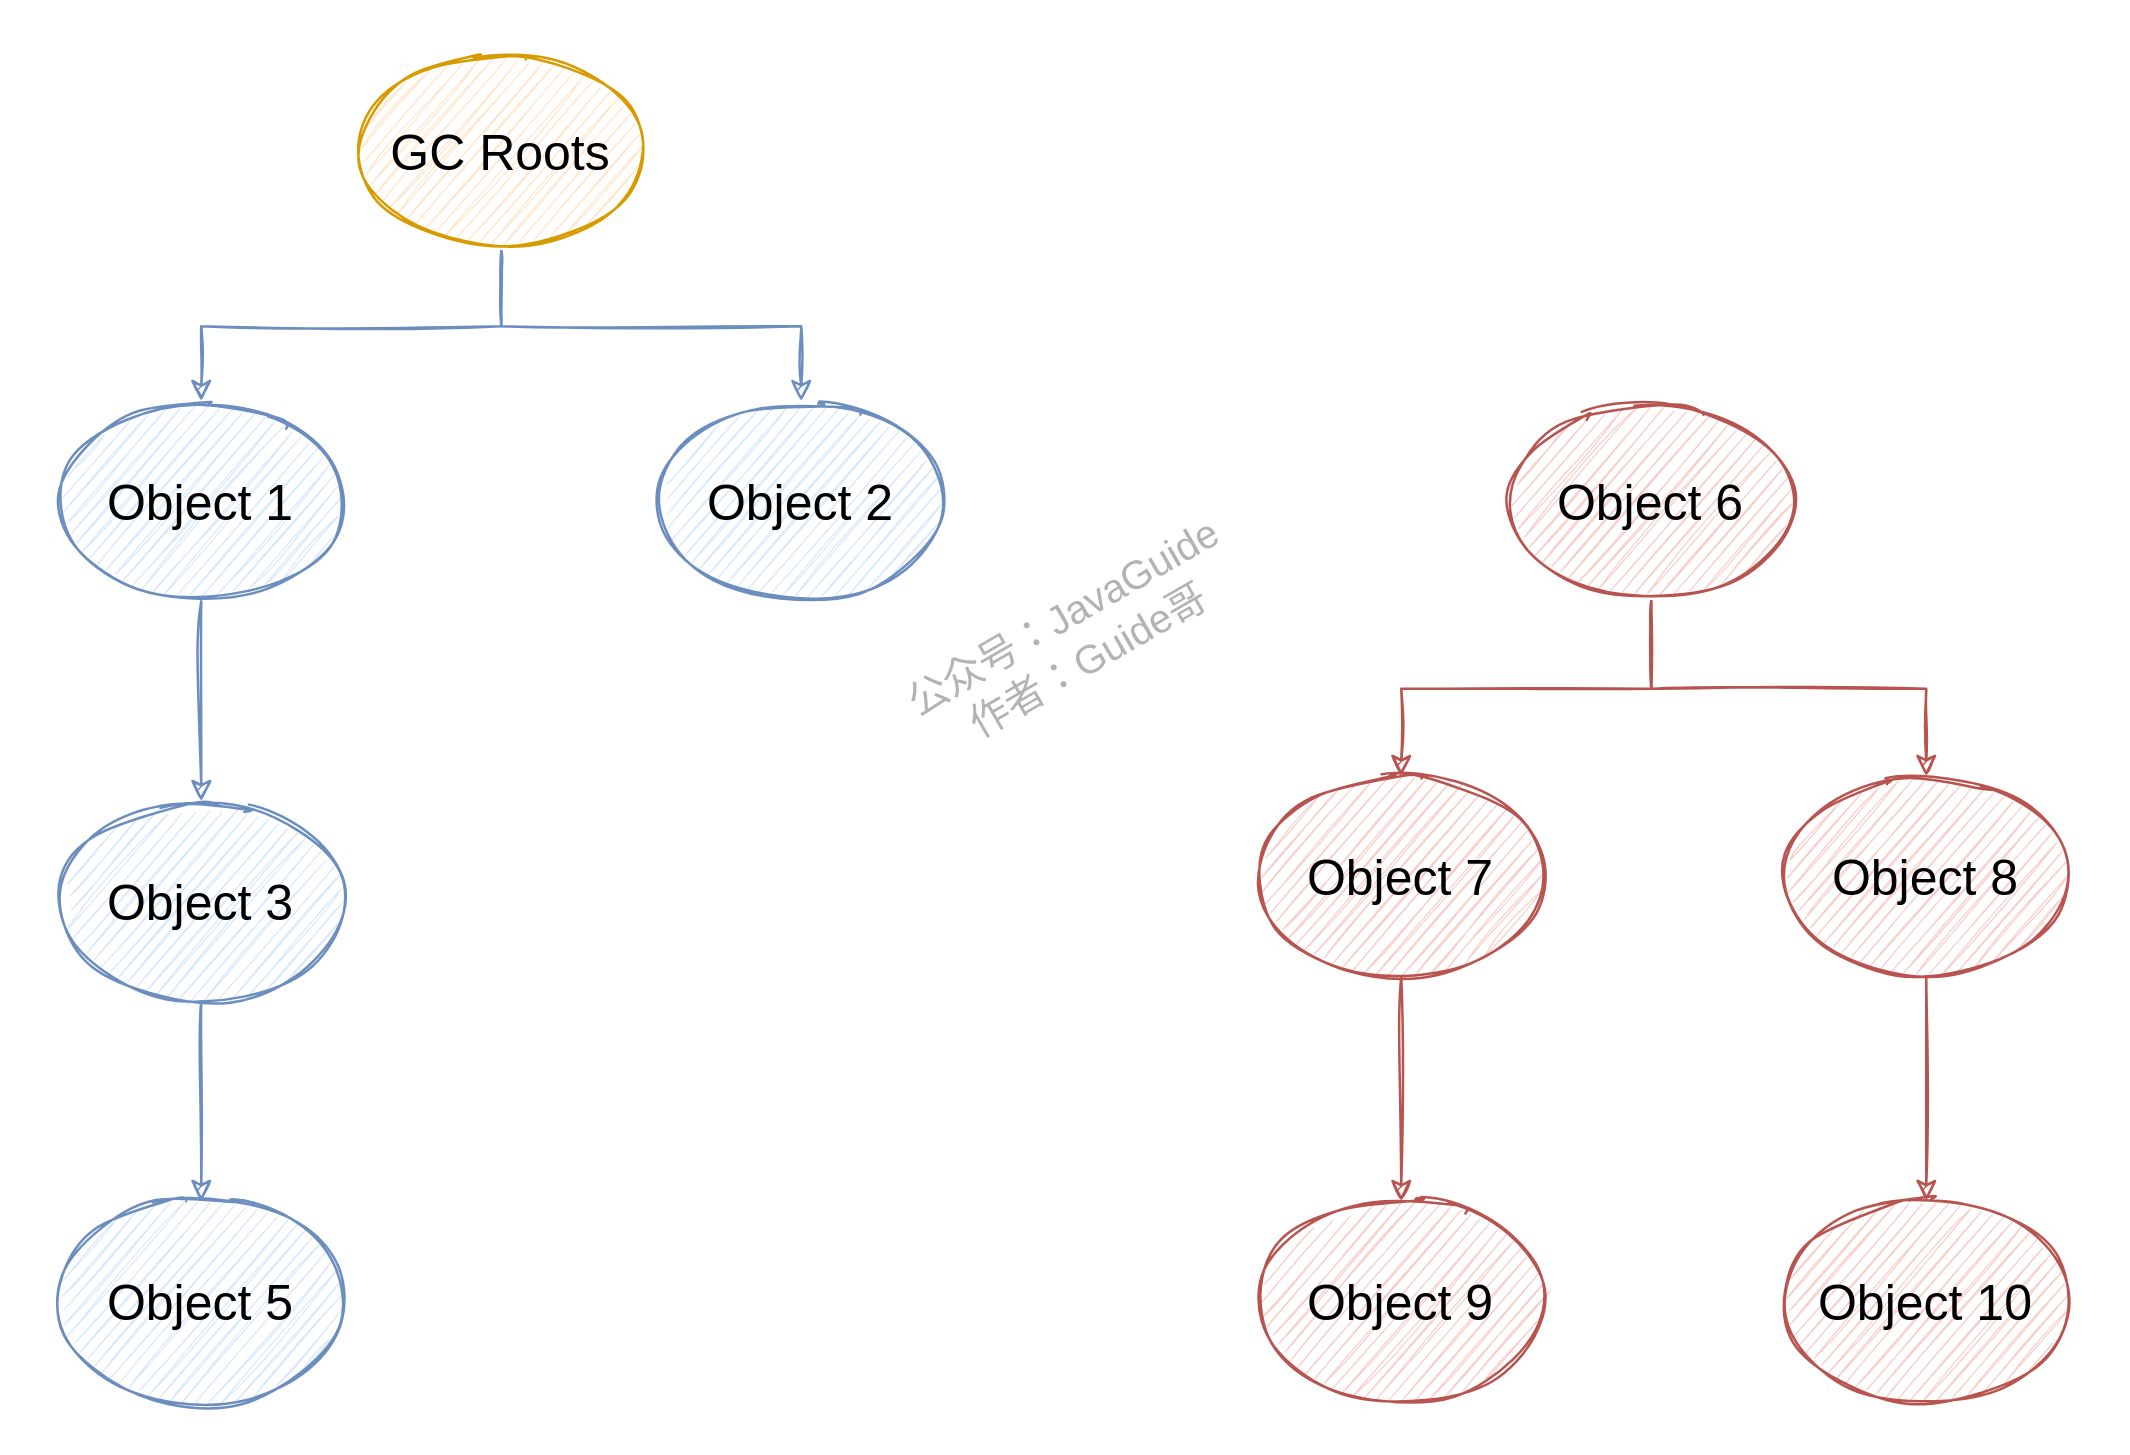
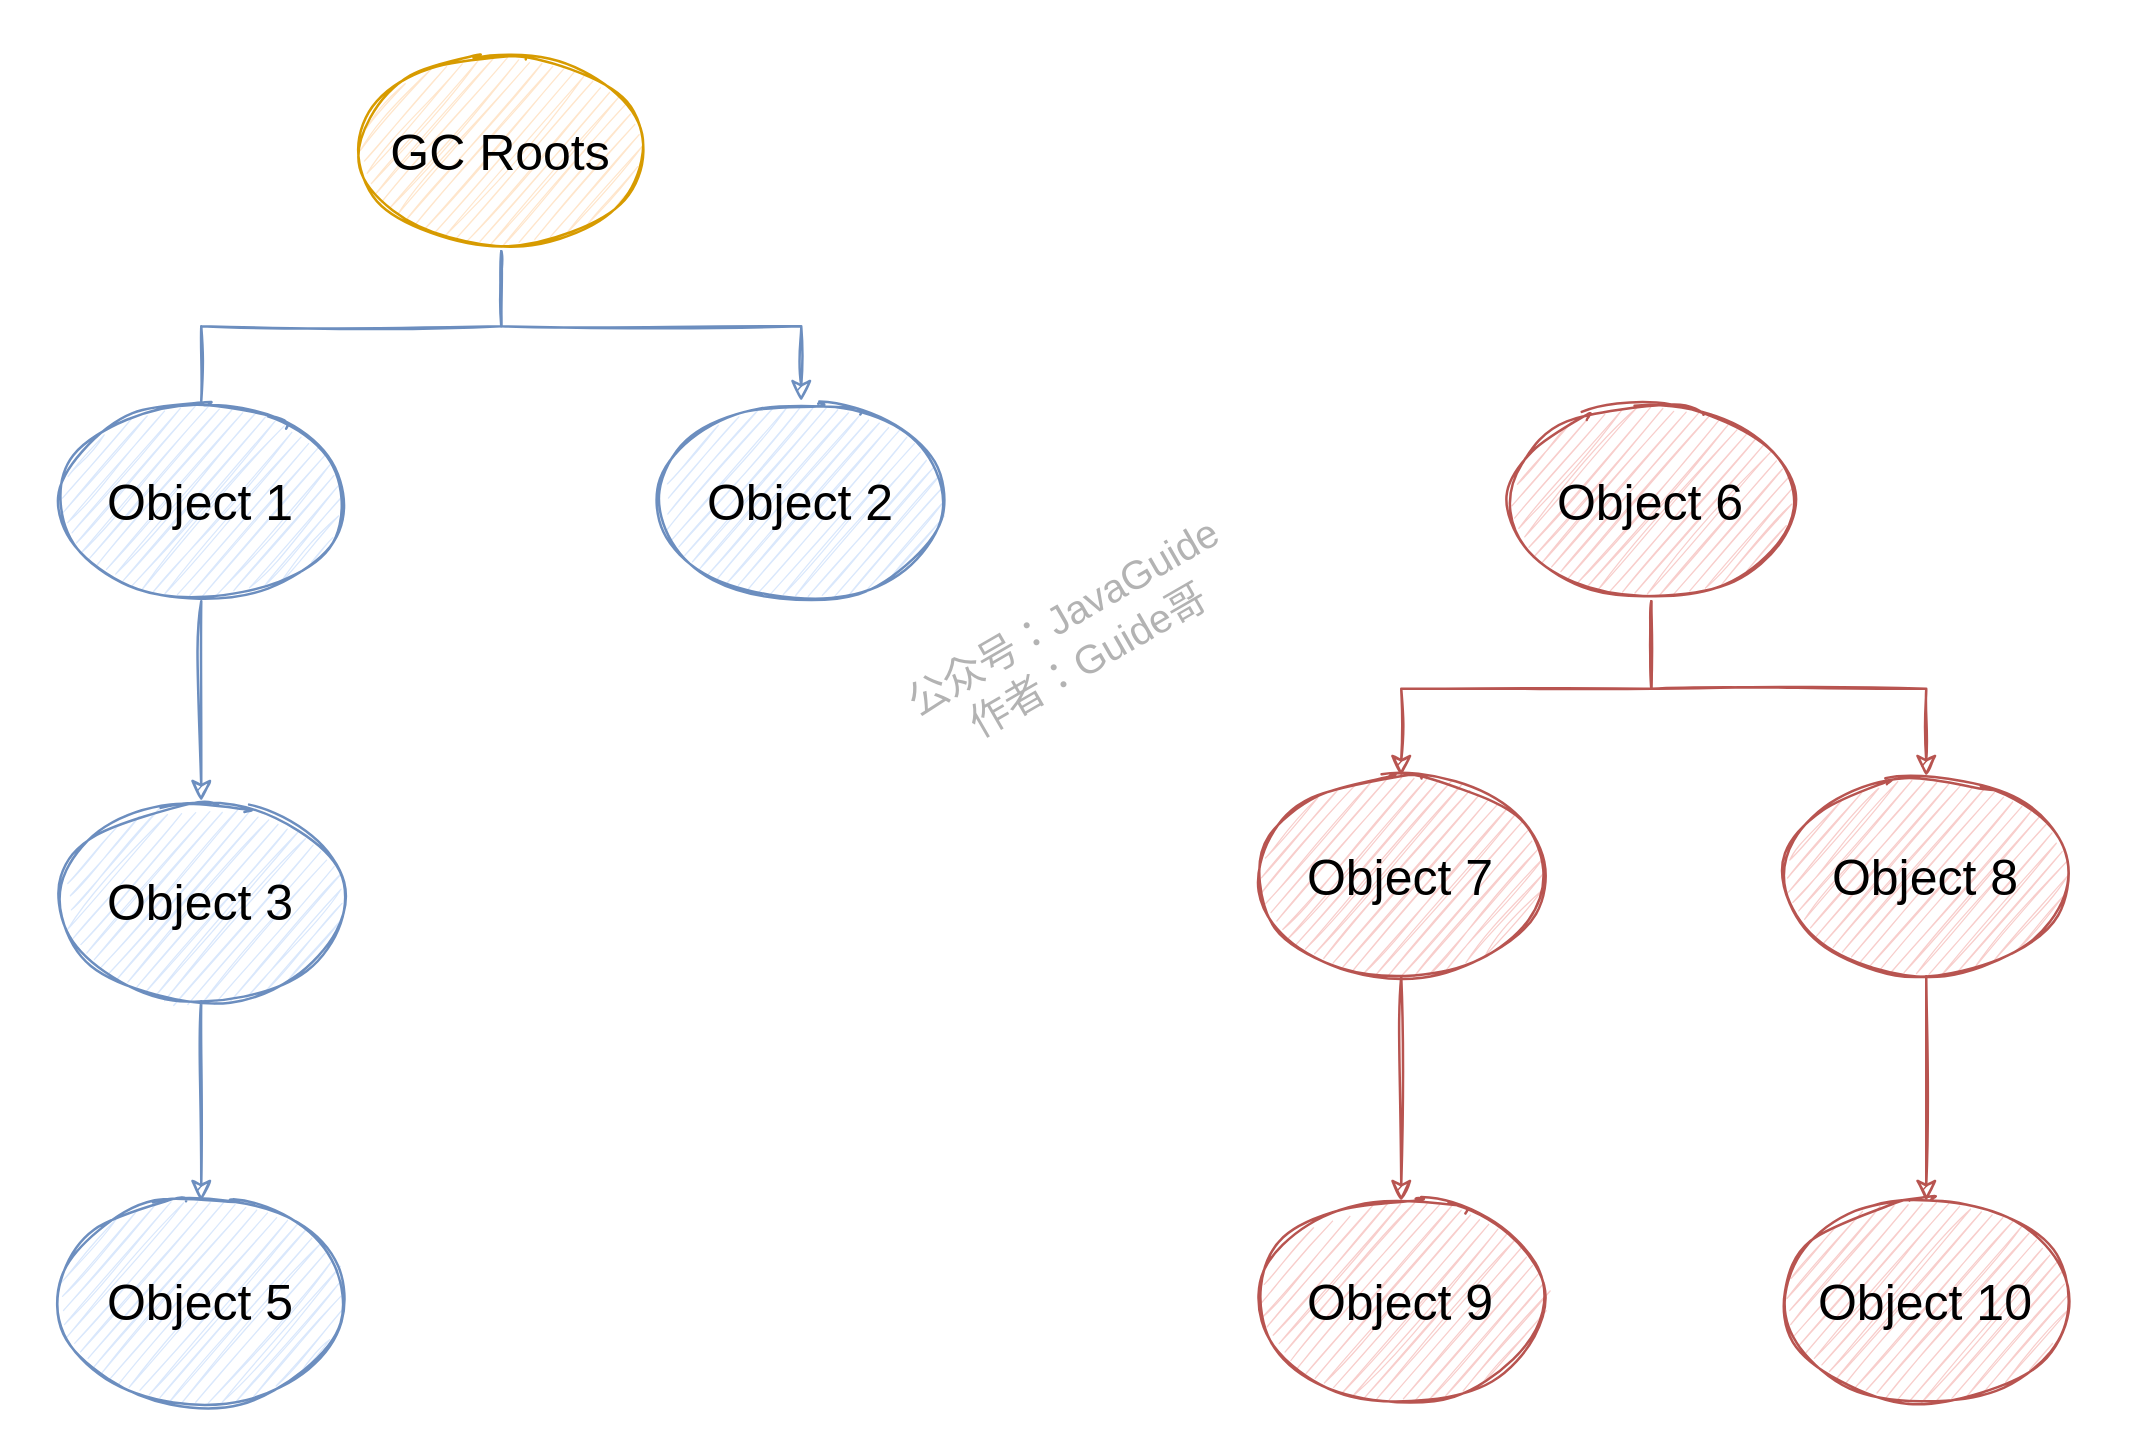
- <mxCell id="2" style="edgeStyle=orthogonalEdgeStyle;rounded=0;sketch=1;orthogonalLoop=1;jettySize=auto;html=1;strokeWidth=1;strokeColor=#6c8ebf;fillColor=#dae8fc;" edge="1" parent="1" source="4" target="6"><mxGeometry relative="1" as="geometry" /></mxCell>
+ <mxCell id="2" style="edgeStyle=orthogonalEdgeStyle;rounded=0;sketch=1;orthogonalLoop=1;jettySize=auto;html=1;strokeWidth=1;strokeColor=#6c8ebf;fillColor=#dae8fc;endArrow=none;" edge="1" parent="1" source="4" target="6"><mxGeometry relative="1" as="geometry" /></mxCell>
